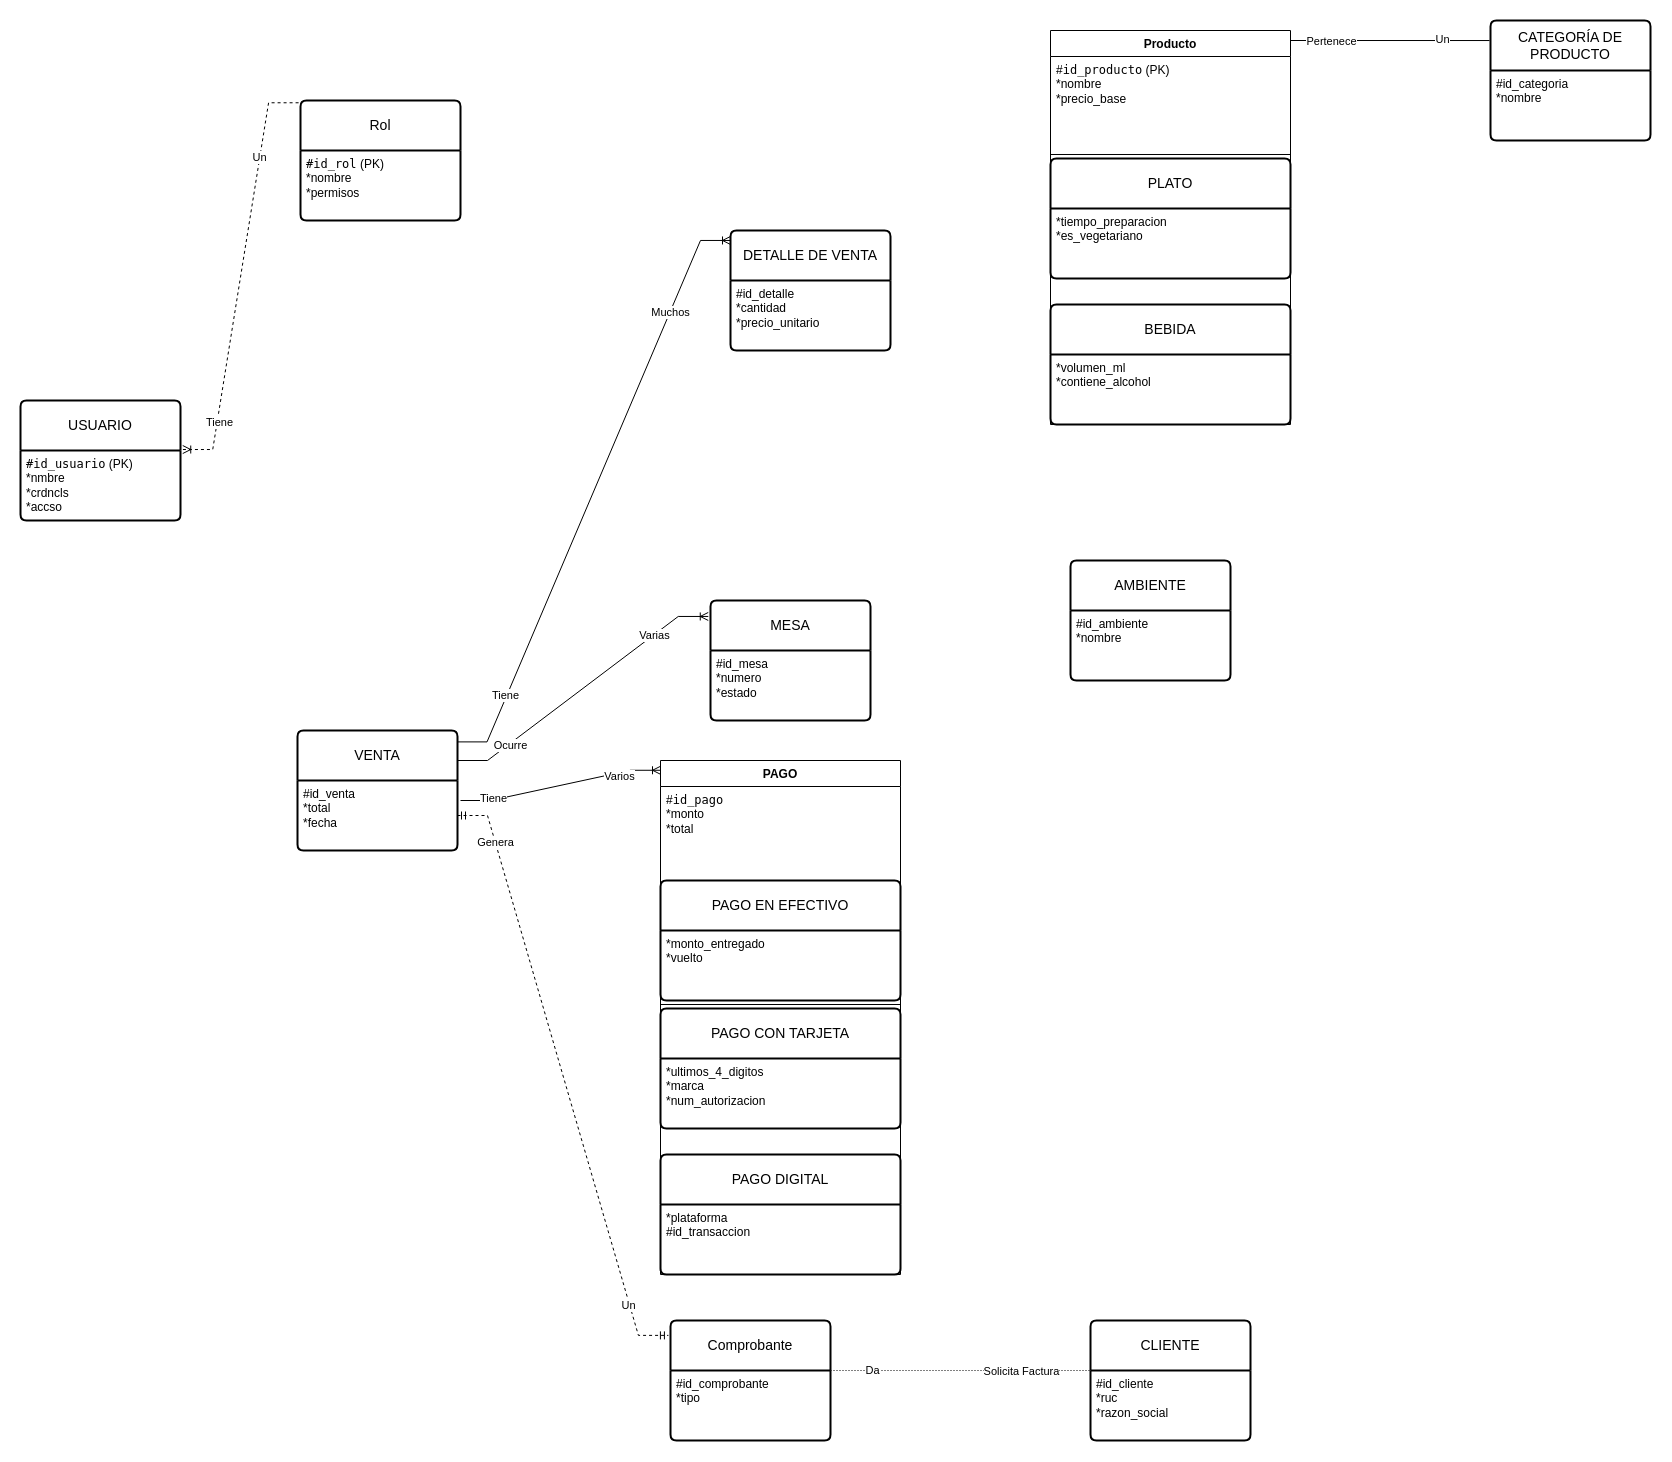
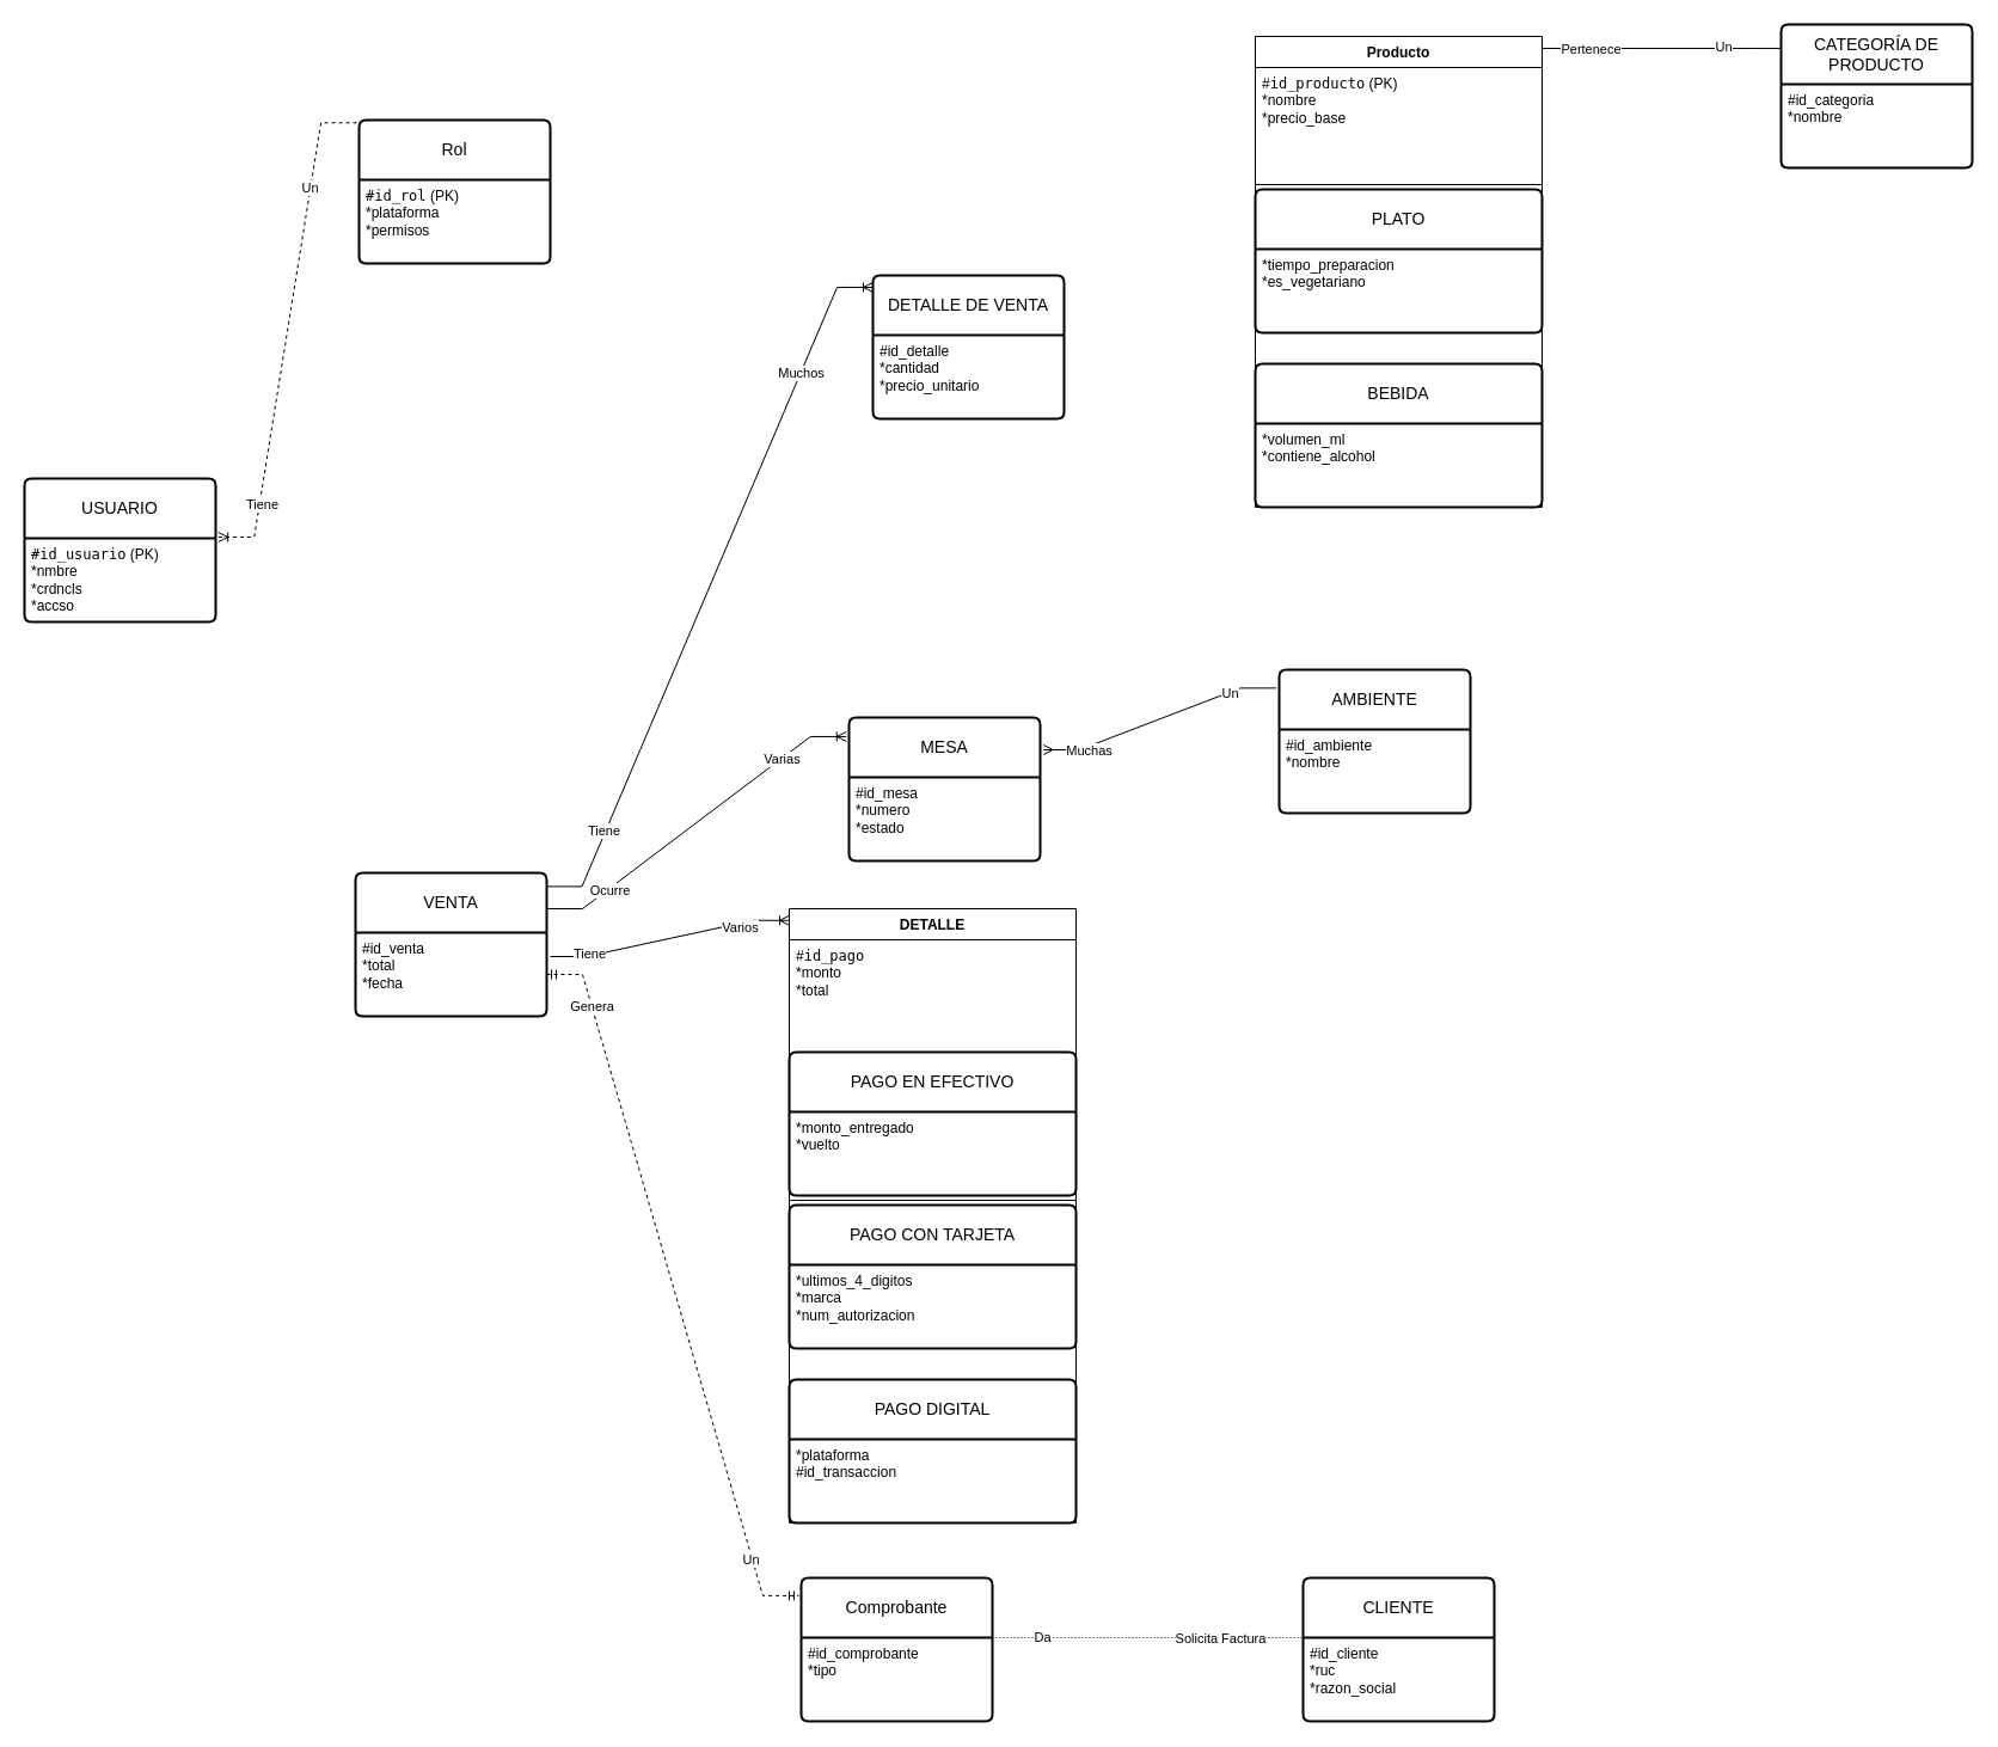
- <mxCell id="6" value="&lt;code data-end=&quot;753&quot; data-start=&quot;745&quot;&gt;#id_rol&lt;/code&gt; (PK)&lt;br&gt;*nombre&lt;br&gt;*permisos" style="align=left;strokeColor=none;fillColor=none;spacingLeft=4;spacingRight=4;fontSize=12;verticalAlign=top;resizable=0;rotatable=0;part=1;html=1;whiteSpace=wrap;" parent="5" vertex="1"><mxGeometry y="50" width="160" height="70" as="geometry" /></mxCell>
+ <mxCell id="6" value="&lt;code data-end=&quot;753&quot; data-start=&quot;745&quot;&gt;#id_rol&lt;/code&gt; (PK)&lt;br&gt;*plataforma&lt;br&gt;*permisos" style="align=left;strokeColor=none;fillColor=none;spacingLeft=4;spacingRight=4;fontSize=12;verticalAlign=top;resizable=0;rotatable=0;part=1;html=1;whiteSpace=wrap;" parent="5" vertex="1"><mxGeometry y="50" width="160" height="70" as="geometry" /></mxCell>
+ <mxCell id="55" value="" style="edgeStyle=entityRelationEdgeStyle;fontSize=12;html=1;endArrow=ERmany;rounded=0;entryX=1.017;entryY=0.225;entryDx=0;entryDy=0;entryPerimeter=0;exitX=-0.015;exitY=0.128;exitDx=0;exitDy=0;exitPerimeter=0;" parent="1" source="23" target="21" edge="1"><mxGeometry width="100" height="100" relative="1" as="geometry"><mxPoint x="740" y="690" as="sourcePoint" /><mxPoint x="840" y="590" as="targetPoint" /></mxGeometry></mxCell>
+ <mxCell id="56" value="Un" style="edgeLabel;html=1;align=center;verticalAlign=middle;resizable=0;points=[];" parent="55" vertex="1" connectable="0"><mxGeometry x="-0.613" y="1" relative="1" as="geometry"><mxPoint as="offset" /></mxGeometry></mxCell>
+ <mxCell id="57" value="Muchas" style="edgeLabel;html=1;align=center;verticalAlign=middle;resizable=0;points=[];" parent="55" vertex="1" connectable="0"><mxGeometry x="0.726" relative="1" as="geometry"><mxPoint x="9" as="offset" /></mxGeometry></mxCell>
- <mxCell id="25" value="PAGO" style="swimlane;fontStyle=1;align=center;verticalAlign=top;childLayout=stackLayout;horizontal=1;startSize=26;horizontalStack=0;resizeParent=1;resizeParentMax=0;resizeLast=0;collapsible=1;marginBottom=0;whiteSpace=wrap;html=1;" parent="1" vertex="1"><mxGeometry x="660" y="760" width="240" height="514" as="geometry" /></mxCell>
+ <mxCell id="25" value="DETALLE" style="swimlane;fontStyle=1;align=center;verticalAlign=top;childLayout=stackLayout;horizontal=1;startSize=26;horizontalStack=0;resizeParent=1;resizeParentMax=0;resizeLast=0;collapsible=1;marginBottom=0;whiteSpace=wrap;html=1;" parent="1" vertex="1"><mxGeometry x="660" y="760" width="240" height="514" as="geometry" /></mxCell>
